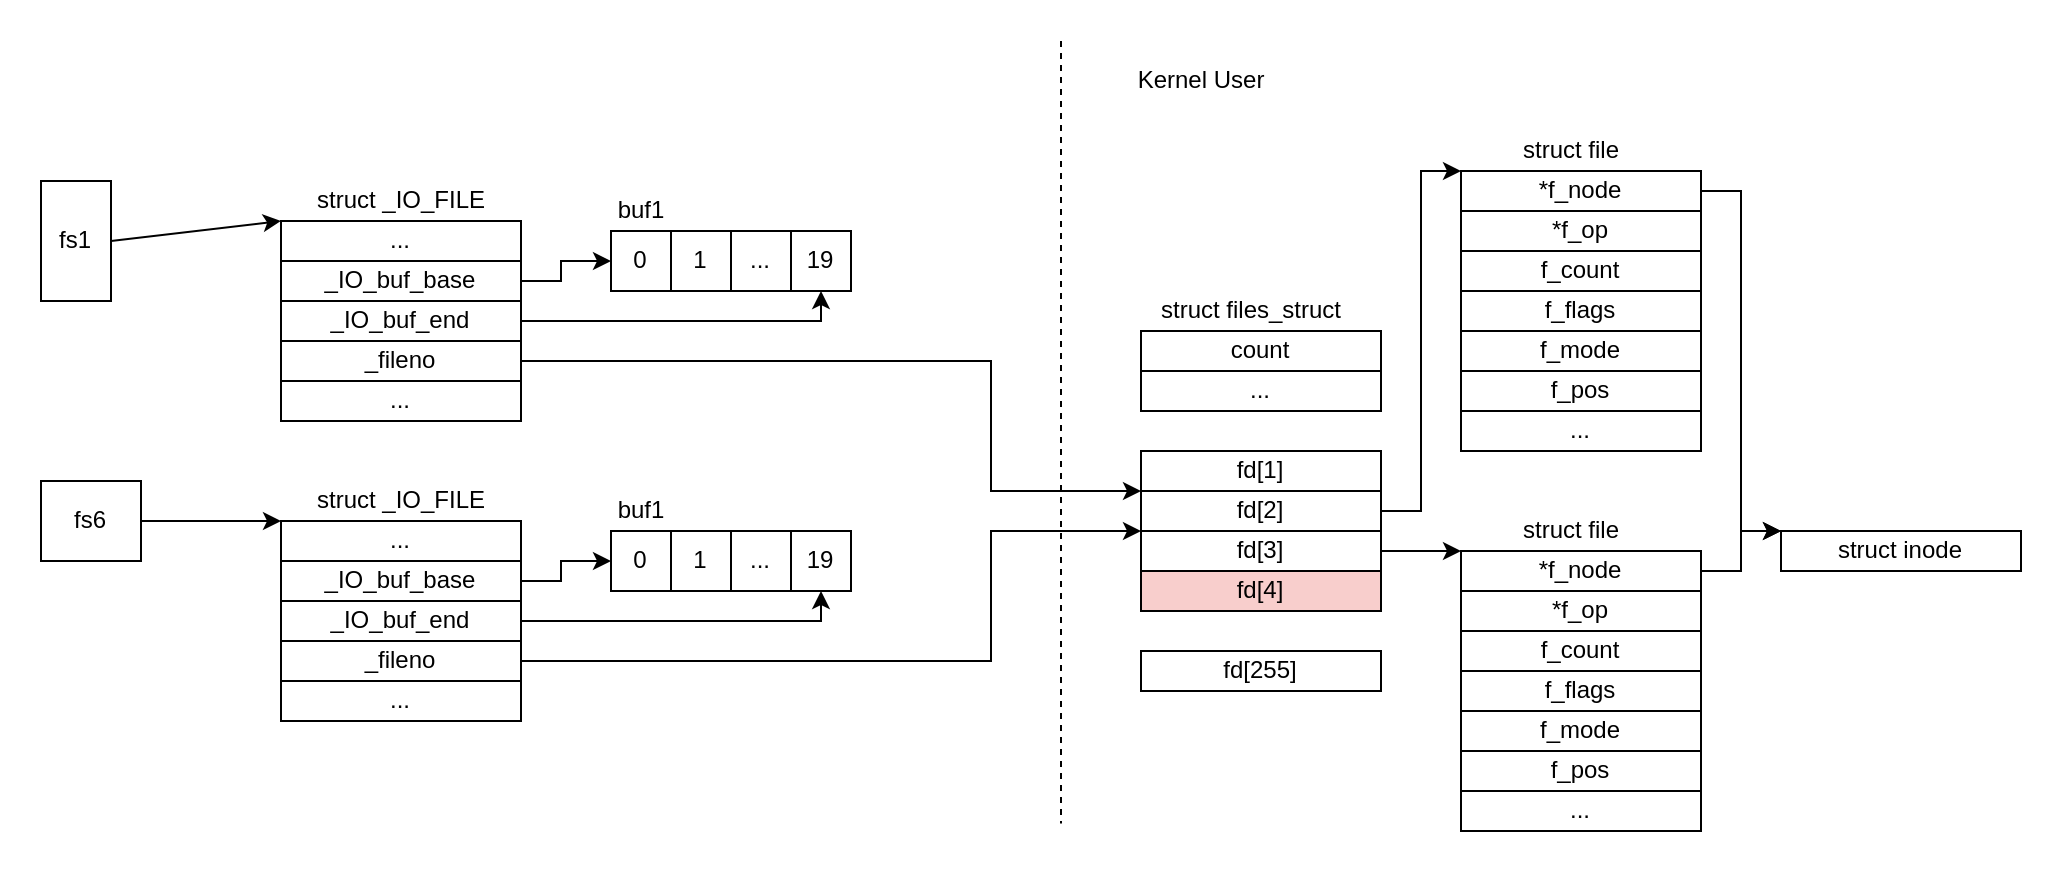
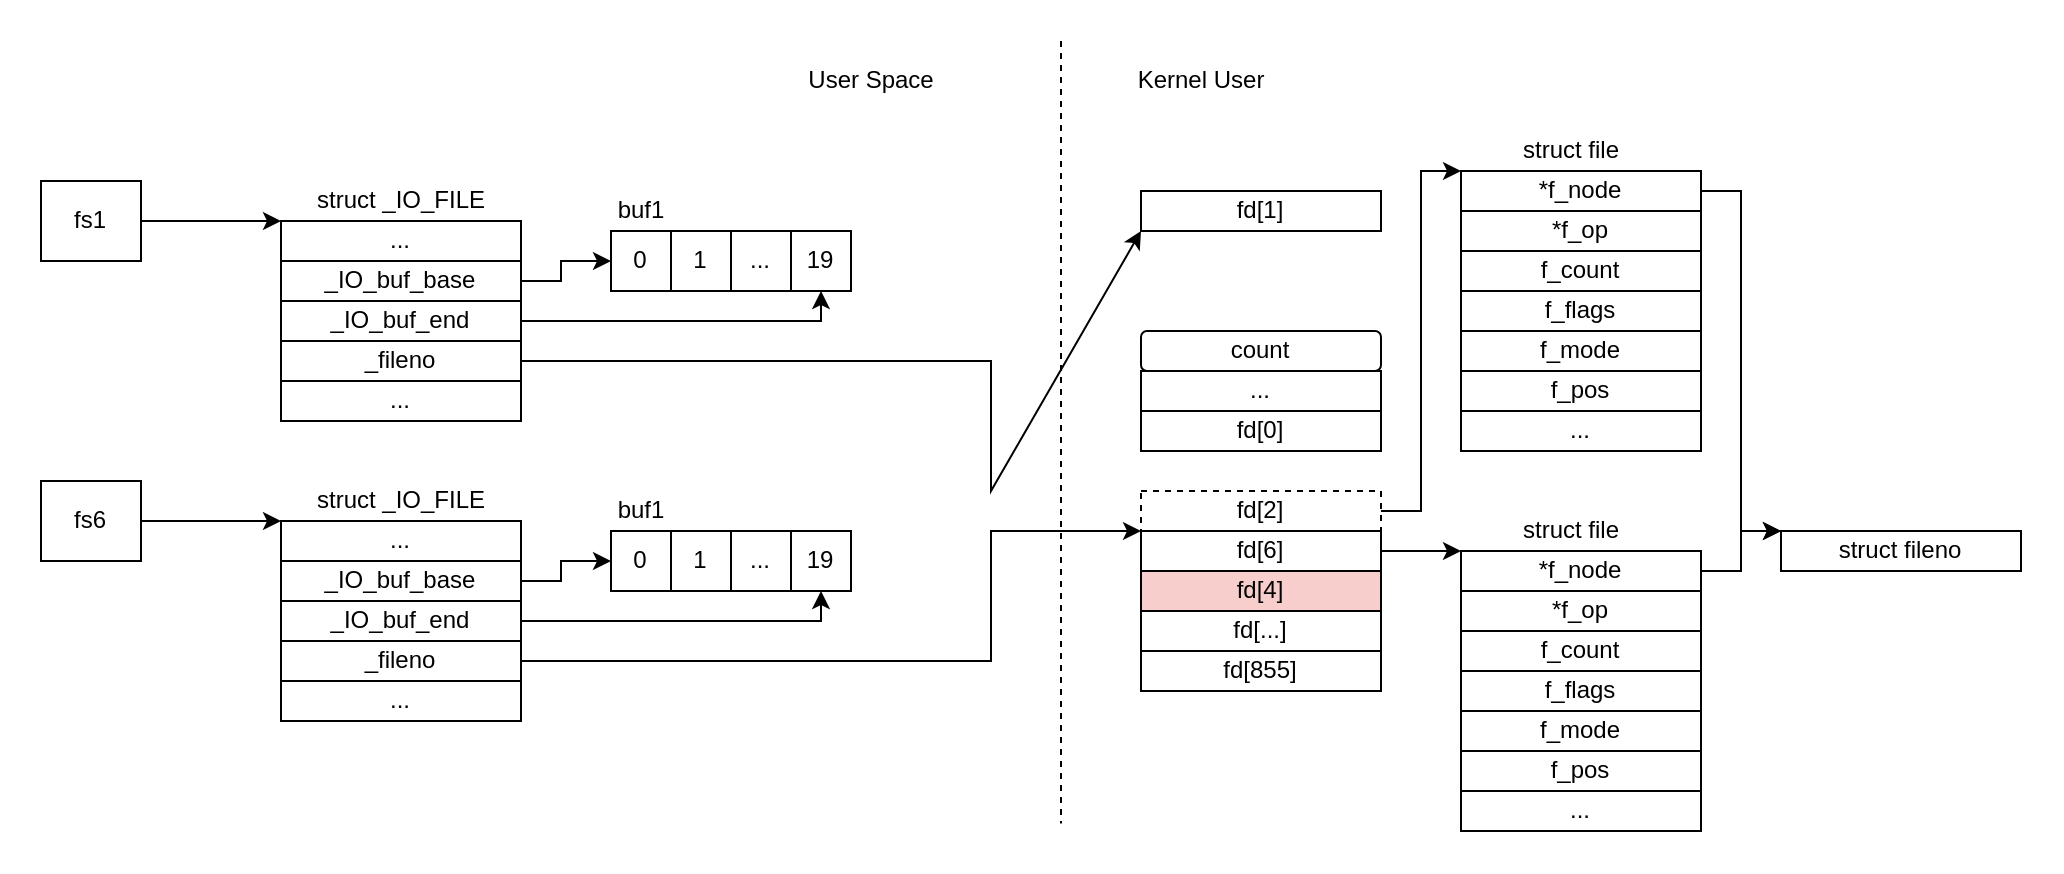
+ <mxCell id="35" value="User Space" style="text;html=1;resizable=0;autosize=1;align=center;verticalAlign=middle;points=[];fillColor=none;strokeColor=none;rounded=0;" parent="1" vertex="1"><mxGeometry x="395" y="30" width="80" height="20" as="geometry" /></mxCell>
- <mxCell id="3" value="fs1" style="whiteSpace=wrap;html=1;" parent="1" vertex="1"><mxGeometry x="20" y="90" width="35" height="60" as="geometry" /></mxCell>
+ <mxCell id="3" value="fs1" style="whiteSpace=wrap;html=1;" parent="1" vertex="1"><mxGeometry x="20" y="90" width="50" height="40" as="geometry" /></mxCell>
- <mxCell id="43" value="struct files_struct" style="text;html=1;resizable=0;autosize=1;align=center;verticalAlign=middle;points=[];fillColor=none;strokeColor=none;rounded=0;" vertex="1" parent="1"><mxGeometry x="570" y="145" width="110" height="20" as="geometry" /></mxCell>
- <mxCell id="37" value="count" style="whiteSpace=wrap;html=1;" vertex="1" parent="1"><mxGeometry x="570" y="165" width="120" height="20" as="geometry" /></mxCell>
+ <mxCell id="37" value="count" style="whiteSpace=wrap;html=1;rounded=1;" vertex="1" parent="1"><mxGeometry x="570" y="165" width="120" height="20" as="geometry" /></mxCell>
+ <mxCell id="39" value="fd[0]" style="whiteSpace=wrap;html=1;" vertex="1" parent="1"><mxGeometry x="570" y="205" width="120" height="20" as="geometry" /></mxCell>
- <mxCell id="40" value="fd[1]" style="whiteSpace=wrap;html=1;" vertex="1" parent="1"><mxGeometry x="570" y="225" width="120" height="20" as="geometry" /></mxCell>
+ <mxCell id="40" value="fd[1]" style="whiteSpace=wrap;html=1;" vertex="1" parent="1"><mxGeometry x="570" y="95" width="120" height="20" as="geometry" /></mxCell>
- <mxCell id="54" value="fd[2]" style="whiteSpace=wrap;html=1;" vertex="1" parent="1"><mxGeometry x="570" y="245" width="120" height="20" as="geometry" /></mxCell>
+ <mxCell id="54" value="fd[2]" style="whiteSpace=wrap;html=1;dashed=1;" vertex="1" parent="1"><mxGeometry x="570" y="245" width="120" height="20" as="geometry" /></mxCell>
- <mxCell id="56" value="fd[3]" style="whiteSpace=wrap;html=1;" vertex="1" parent="1"><mxGeometry x="570" y="265" width="120" height="20" as="geometry" /></mxCell>
+ <mxCell id="56" value="fd[6]" style="whiteSpace=wrap;html=1;" vertex="1" parent="1"><mxGeometry x="570" y="265" width="120" height="20" as="geometry" /></mxCell>
- <mxCell id="52" value="struct inode" style="whiteSpace=wrap;html=1;" vertex="1" parent="1"><mxGeometry x="890" y="265" width="120" height="20" as="geometry" /></mxCell>
+ <mxCell id="52" value="struct fileno" style="whiteSpace=wrap;html=1;" vertex="1" parent="1"><mxGeometry x="890" y="265" width="120" height="20" as="geometry" /></mxCell>
+ <mxCell id="41" value="fd[...]" style="whiteSpace=wrap;html=1;" vertex="1" parent="1"><mxGeometry x="570" y="305" width="120" height="20" as="geometry" /></mxCell>
- <mxCell id="42" value="fd[255]" style="whiteSpace=wrap;html=1;" vertex="1" parent="1"><mxGeometry x="570" y="325" width="120" height="20" as="geometry" /></mxCell>
+ <mxCell id="42" value="fd[855]" style="whiteSpace=wrap;html=1;" vertex="1" parent="1"><mxGeometry x="570" y="325" width="120" height="20" as="geometry" /></mxCell>
